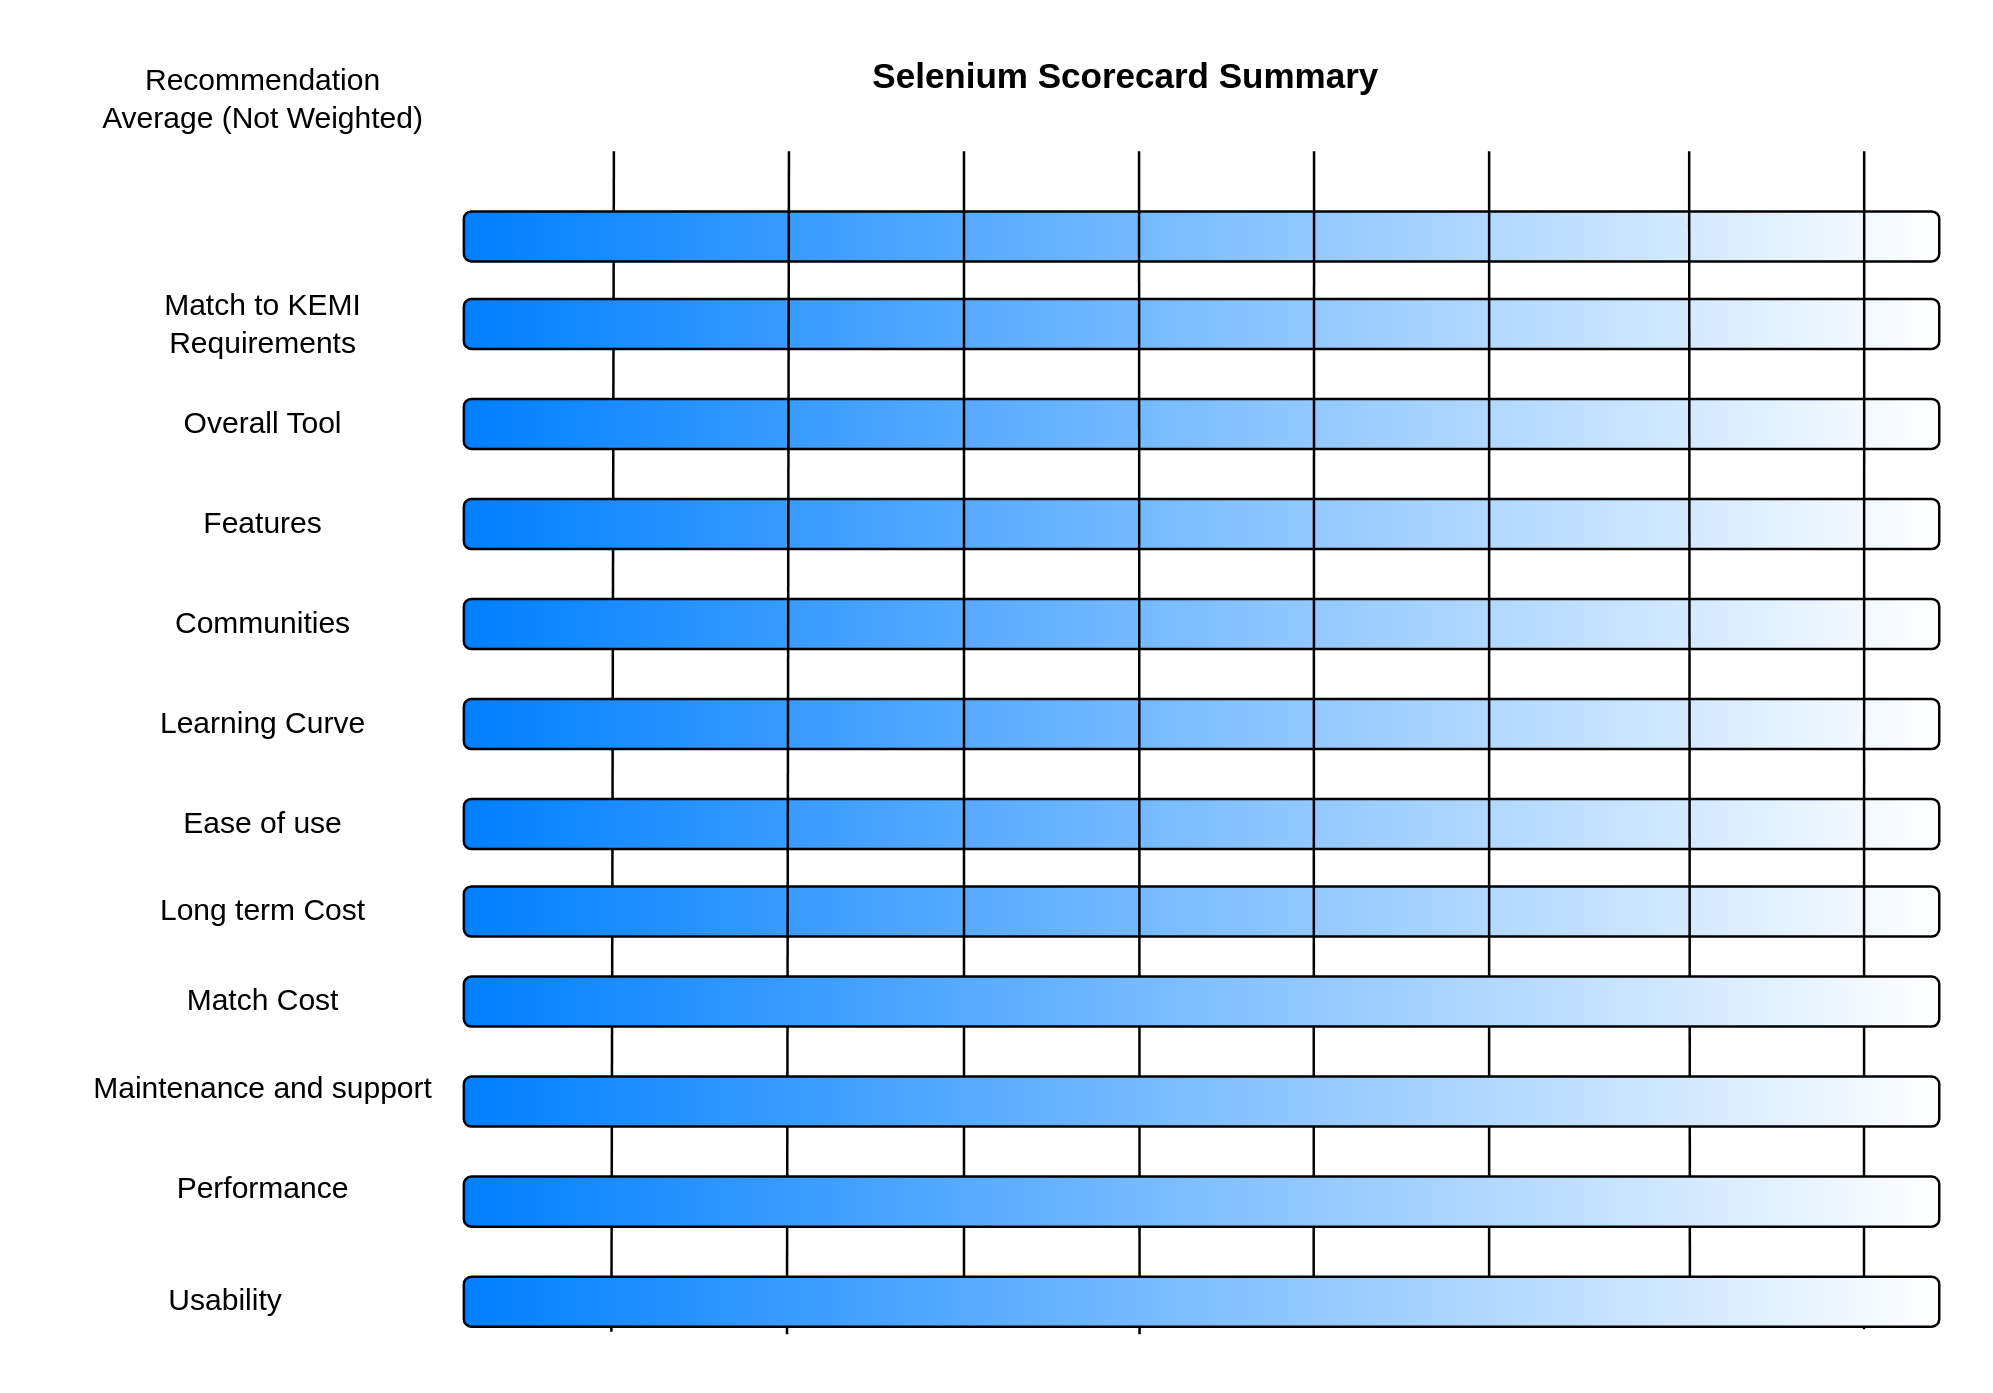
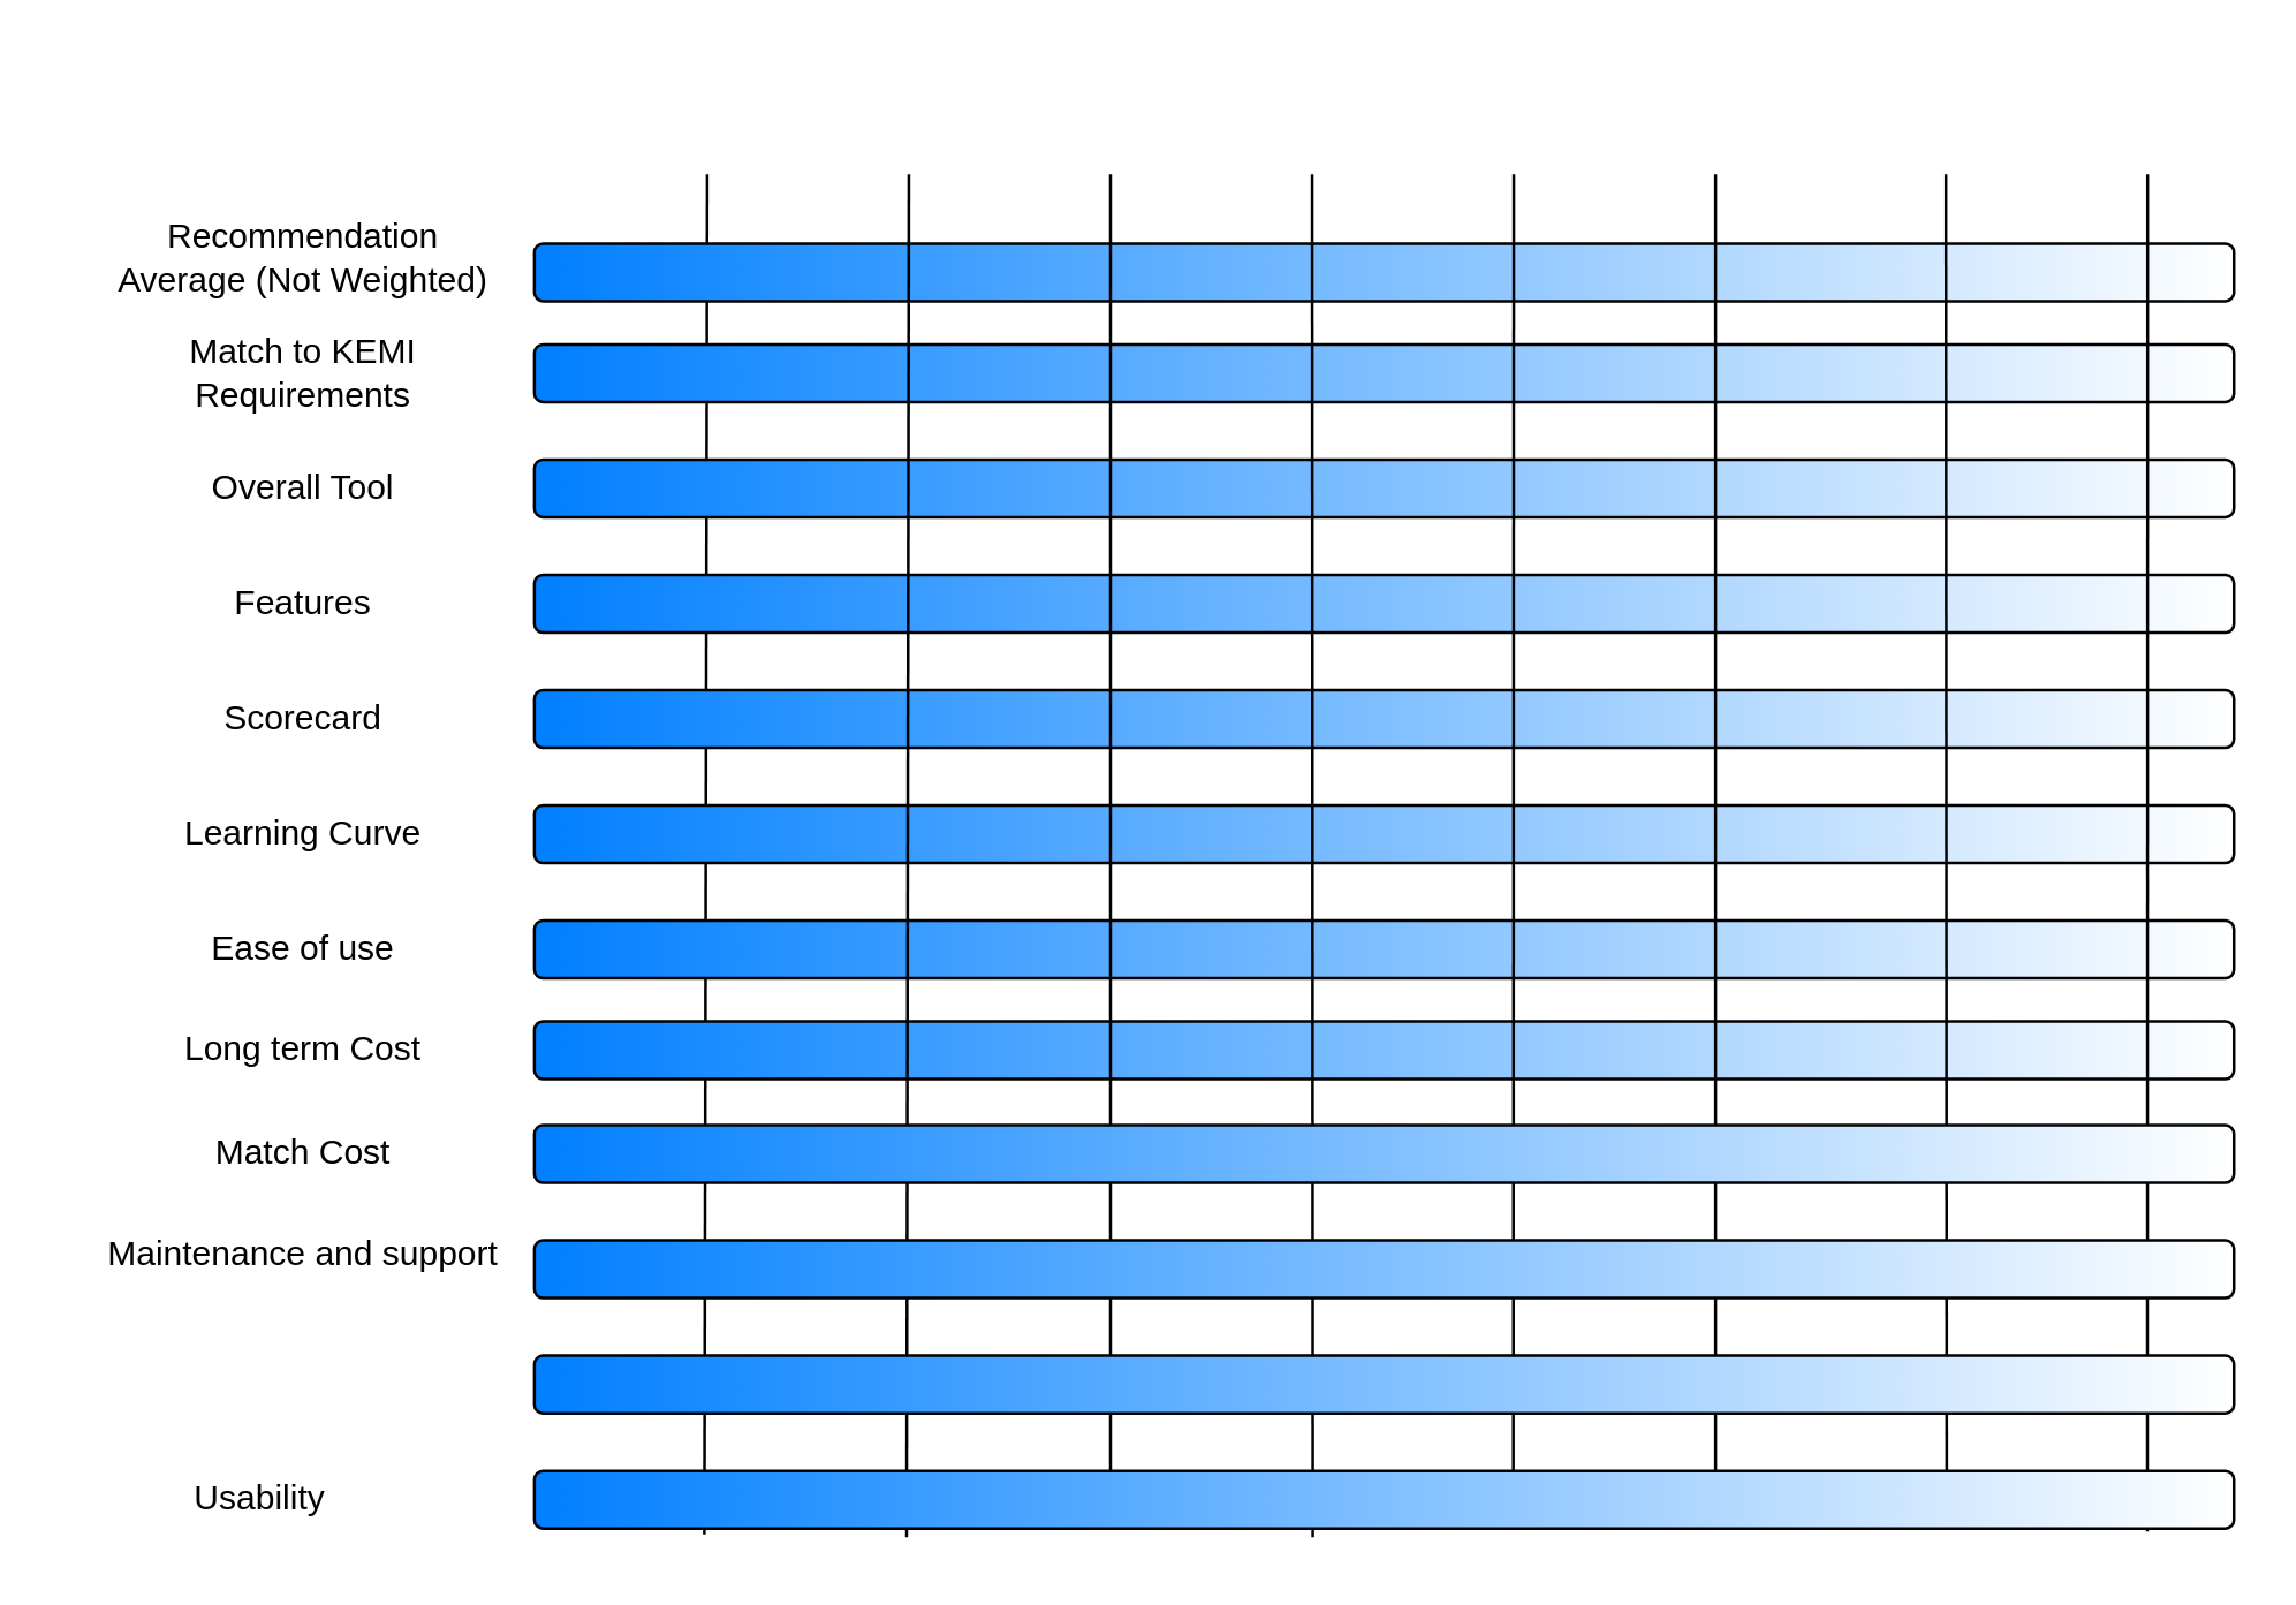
- <mxCell id="34" value="&lt;b&gt;&lt;font style=&quot;font-size: 14px&quot;&gt;Selenium Scorecard Summary&lt;/font&gt;&lt;/b&gt;" style="text;html=1;strokeColor=none;fillColor=none;align=center;verticalAlign=middle;whiteSpace=wrap;rounded=0;" vertex="1" parent="1"><mxGeometry x="345" y="20" width="210" height="20" as="geometry" /></mxCell>
- <mxCell id="11" value="Recommendation Average (Not Weighted)" style="text;html=1;strokeColor=none;fillColor=none;align=center;verticalAlign=middle;whiteSpace=wrap;rounded=0;labelBackgroundColor=#ffffff;" vertex="1" parent="1"><mxGeometry x="35" y="24" width="140" height="30" as="geometry" /></mxCell>
+ <mxCell id="11" value="Recommendation Average (Not Weighted)" style="text;html=1;strokeColor=none;fillColor=none;align=center;verticalAlign=middle;whiteSpace=wrap;rounded=0;labelBackgroundColor=#ffffff;" vertex="1" parent="1"><mxGeometry x="35" y="74" width="140" height="30" as="geometry" /></mxCell>
- <mxCell id="6" value="Communities" style="text;html=1;strokeColor=none;fillColor=none;align=center;verticalAlign=middle;whiteSpace=wrap;rounded=0;labelBackgroundColor=#ffffff;" vertex="1" parent="1"><mxGeometry x="35" y="234" width="140" height="30" as="geometry" /></mxCell>
+ <mxCell id="6" value="Scorecard" style="text;html=1;strokeColor=none;fillColor=none;align=center;verticalAlign=middle;whiteSpace=wrap;rounded=0;labelBackgroundColor=#ffffff;" vertex="1" parent="1"><mxGeometry x="35" y="234" width="140" height="30" as="geometry" /></mxCell>
- <mxCell id="28" value="Performance" style="text;html=1;strokeColor=none;fillColor=none;align=center;verticalAlign=middle;whiteSpace=wrap;rounded=0;labelBackgroundColor=#ffffff;" vertex="1" parent="1"><mxGeometry x="35" y="460" width="140" height="30" as="geometry" /></mxCell>
